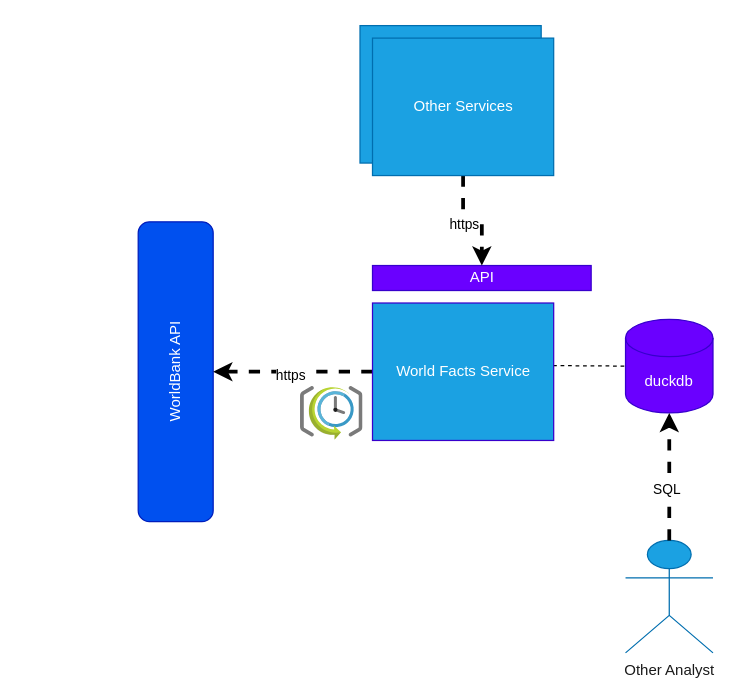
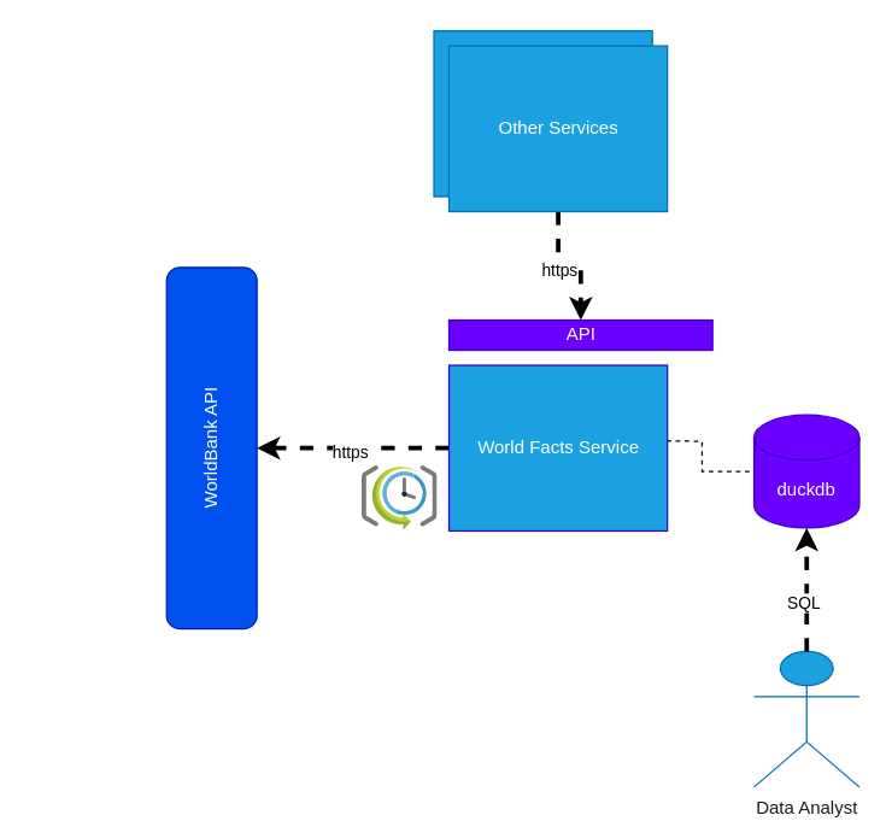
- <mxCell id="5" value="duckdb" style="shape=cylinder3;whiteSpace=wrap;html=1;boundedLbl=1;backgroundOutline=1;size=15;fillColor=#6a00ff;fontColor=#ffffff;strokeColor=#3700CC;" parent="1" vertex="1"><mxGeometry x="500" y="255" width="70" height="75" as="geometry" /></mxCell>
+ <mxCell id="5" value="duckdb" style="shape=cylinder3;whiteSpace=wrap;html=1;boundedLbl=1;backgroundOutline=1;size=15;fillColor=#6a00ff;fontColor=#ffffff;strokeColor=#3700CC;" parent="1" vertex="1"><mxGeometry x="500" y="275" width="70" height="75" as="geometry" /></mxCell>
- <mxCell id="10" value="&lt;font color=&quot;#1a1a1a&quot;&gt;Other Analyst&lt;/font&gt;" style="shape=umlActor;verticalLabelPosition=bottom;verticalAlign=top;html=1;outlineConnect=0;fillColor=#1ba1e2;fontColor=#ffffff;strokeColor=#006EAF;" parent="1" vertex="1"><mxGeometry x="500" y="432" width="70" height="90" as="geometry" /></mxCell>
+ <mxCell id="10" value="&lt;font color=&quot;#1a1a1a&quot;&gt;Data Analyst&lt;/font&gt;" style="shape=umlActor;verticalLabelPosition=bottom;verticalAlign=top;html=1;outlineConnect=0;fillColor=#1ba1e2;fontColor=#ffffff;strokeColor=#006EAF;" parent="1" vertex="1"><mxGeometry x="500" y="432" width="70" height="90" as="geometry" /></mxCell>
